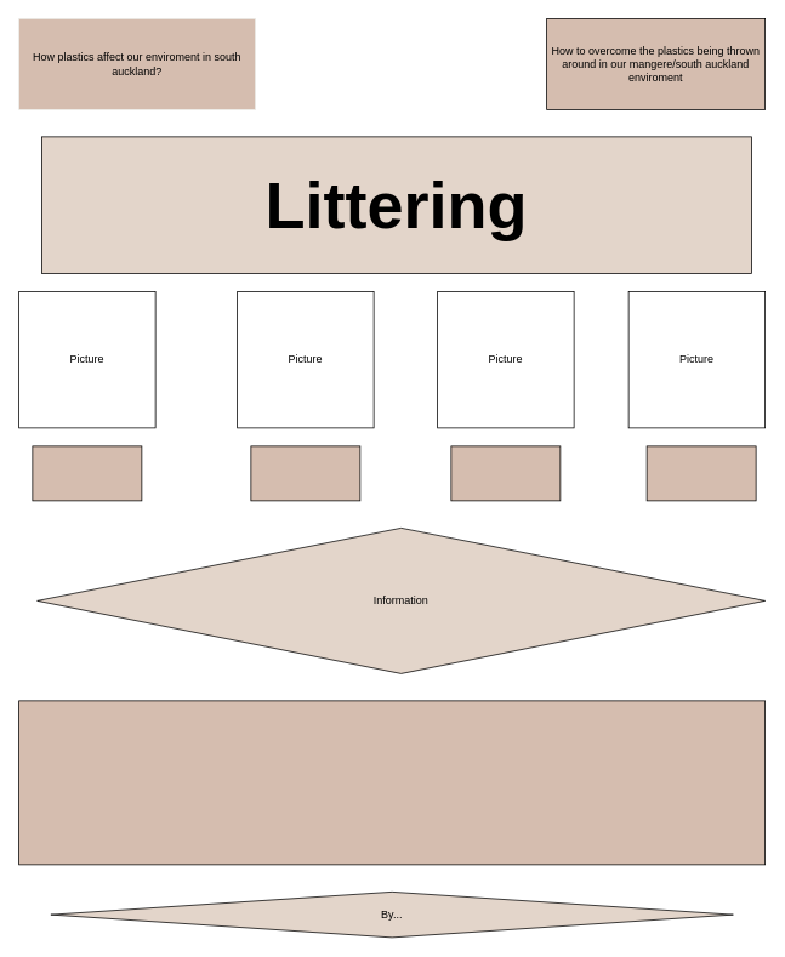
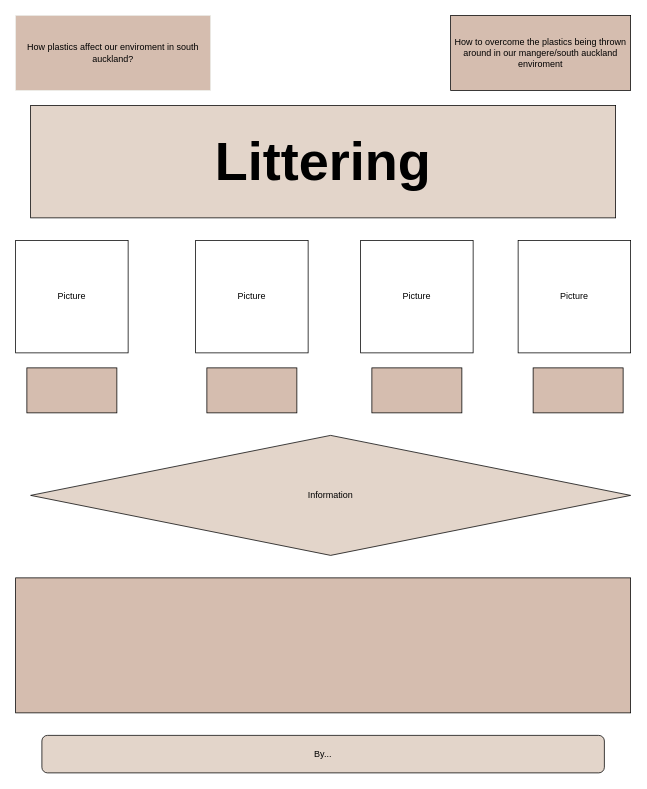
- <mxCell id="4" value="&lt;b&gt;&lt;font style=&quot;font-size: 72px;&quot;&gt;Littering&lt;/font&gt;&lt;/b&gt;" style="rounded=0;whiteSpace=wrap;html=1;fillColor=#e3d5ca;" vertex="1" parent="1"><mxGeometry x="45" y="150" width="780" height="150" as="geometry" /></mxCell>
+ <mxCell id="4" value="&lt;b&gt;&lt;font style=&quot;font-size: 72px;&quot;&gt;Littering&lt;/font&gt;&lt;/b&gt;" style="rounded=0;whiteSpace=wrap;html=1;fillColor=#e3d5ca;" vertex="1" parent="1"><mxGeometry x="40" y="140" width="780" height="150" as="geometry" /></mxCell>
- <mxCell id="15" value="By..." style="rhombus;whiteSpace=wrap;html=1;fillColor=#e3d5ca;" vertex="1" parent="1"><mxGeometry x="55" y="980" width="750" height="50" as="geometry" /></mxCell>
+ <mxCell id="15" value="By..." style="rounded=1;whiteSpace=wrap;html=1;fillColor=#e3d5ca;" vertex="1" parent="1"><mxGeometry x="55" y="980" width="750" height="50" as="geometry" /></mxCell>
